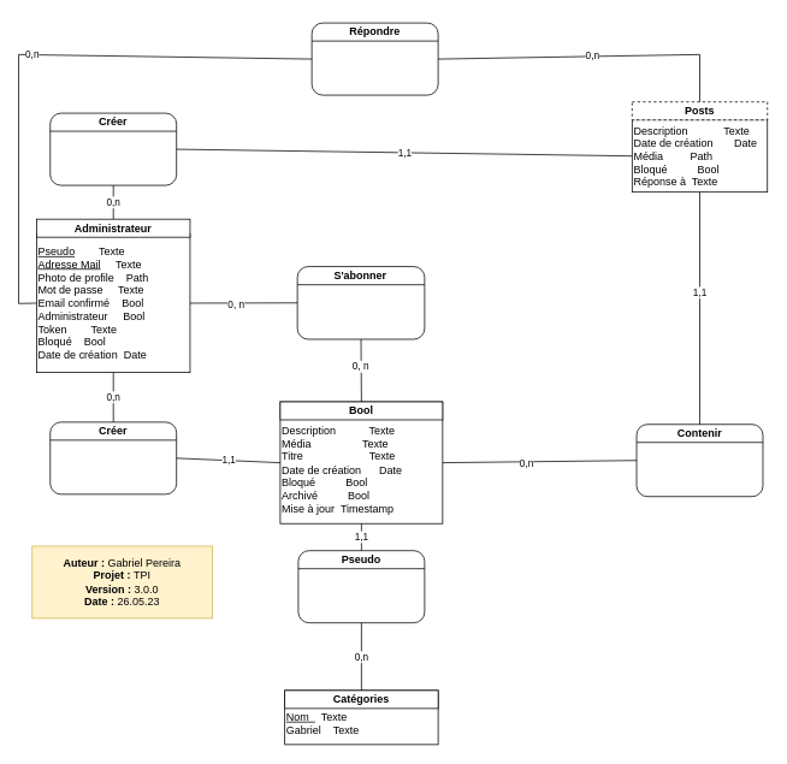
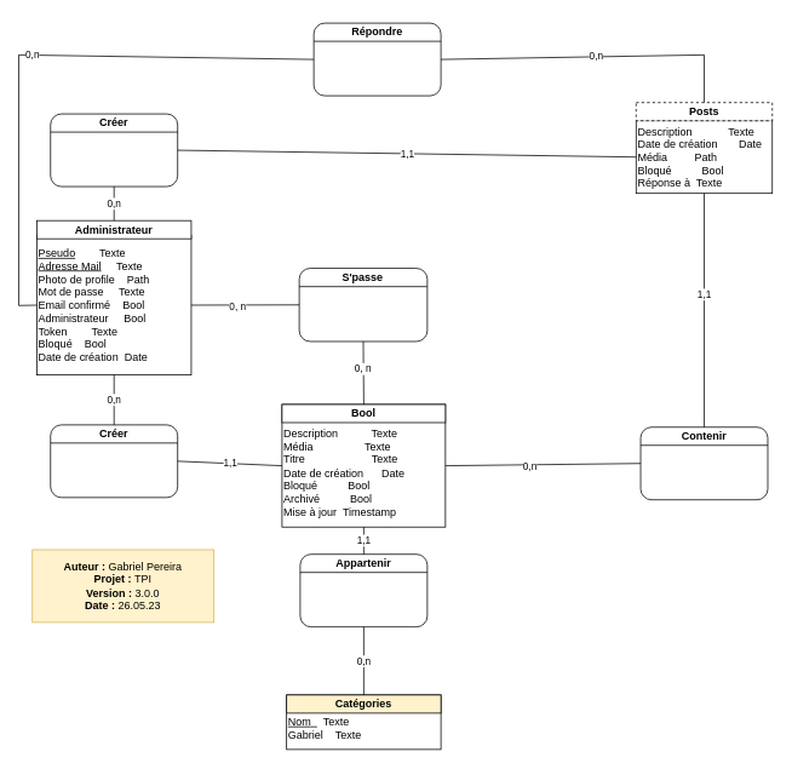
- <mxCell id="40" value="S'abonner" style="text;html=1;strokeColor=none;fillColor=none;align=center;verticalAlign=middle;whiteSpace=wrap;rounded=0;fontStyle=1" parent="37" vertex="1"><mxGeometry x="40.297" width="60.446" height="30.222" as="geometry" /></mxCell>
+ <mxCell id="40" value="S'passe" style="text;html=1;strokeColor=none;fillColor=none;align=center;verticalAlign=middle;whiteSpace=wrap;rounded=0;fontStyle=1" parent="37" vertex="1"><mxGeometry x="40.297" width="60.446" height="30.222" as="geometry" /></mxCell>
- <mxCell id="11" value="Pseudo" style="text;html=1;strokeColor=none;fillColor=none;align=center;verticalAlign=middle;whiteSpace=wrap;rounded=0;fontStyle=1" parent="8" vertex="1"><mxGeometry x="40" width="60" height="30" as="geometry" /></mxCell>
+ <mxCell id="11" value="Appartenir" style="text;html=1;strokeColor=none;fillColor=none;align=center;verticalAlign=middle;whiteSpace=wrap;rounded=0;fontStyle=1" parent="8" vertex="1"><mxGeometry x="40" width="60" height="30" as="geometry" /></mxCell>
- <mxCell id="7" value="Catégories" style="rounded=0;whiteSpace=wrap;html=1;fontStyle=1" parent="1" vertex="1"><mxGeometry x="315" y="765" width="170" height="20" as="geometry" /></mxCell>
+ <mxCell id="7" value="Catégories" style="rounded=0;whiteSpace=wrap;html=1;fontStyle=1;fillColor=#fff2cc;" parent="1" vertex="1"><mxGeometry x="315" y="765" width="170" height="20" as="geometry" /></mxCell>
